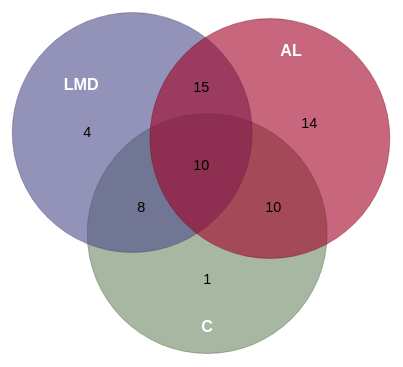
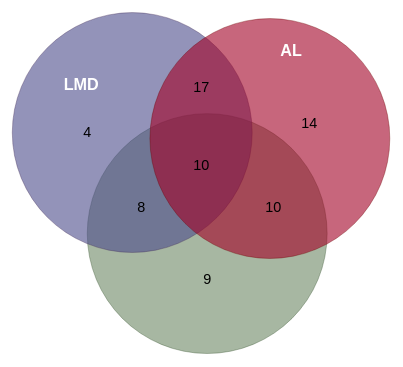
- <mxCell id="13" value="15" style="text;fontSize=24;align=center;verticalAlign=middle;html=1;fontColor=#000000;strokeWidth=1;" vertex="1" parent="1"><mxGeometry x="240" y="110" width="190" height="70" as="geometry" /></mxCell>
+ <mxCell id="13" value="17" style="text;fontSize=24;align=center;verticalAlign=middle;html=1;fontColor=#000000;strokeWidth=1;" vertex="1" parent="1"><mxGeometry x="240" y="110" width="190" height="70" as="geometry" /></mxCell>
- <mxCell id="6" value="1" style="text;fontSize=24;align=center;verticalAlign=middle;html=1;fontColor=#000000;strokeWidth=1;" parent="1" vertex="1"><mxGeometry x="250" y="430" width="190" height="70" as="geometry" /></mxCell>
+ <mxCell id="6" value="9" style="text;fontSize=24;align=center;verticalAlign=middle;html=1;fontColor=#000000;strokeWidth=1;" parent="1" vertex="1"><mxGeometry x="250" y="430" width="190" height="70" as="geometry" /></mxCell>
- <mxCell id="8" value="&lt;b&gt;&lt;font style=&quot;font-size: 27px;&quot;&gt;C&lt;/font&gt;&lt;/b&gt;" style="text;fontSize=24;align=center;verticalAlign=middle;html=1;fontColor=#FFFFFF;strokeWidth=1;" vertex="1" parent="1"><mxGeometry x="250" y="508.5" width="190" height="70" as="geometry" /></mxCell>
